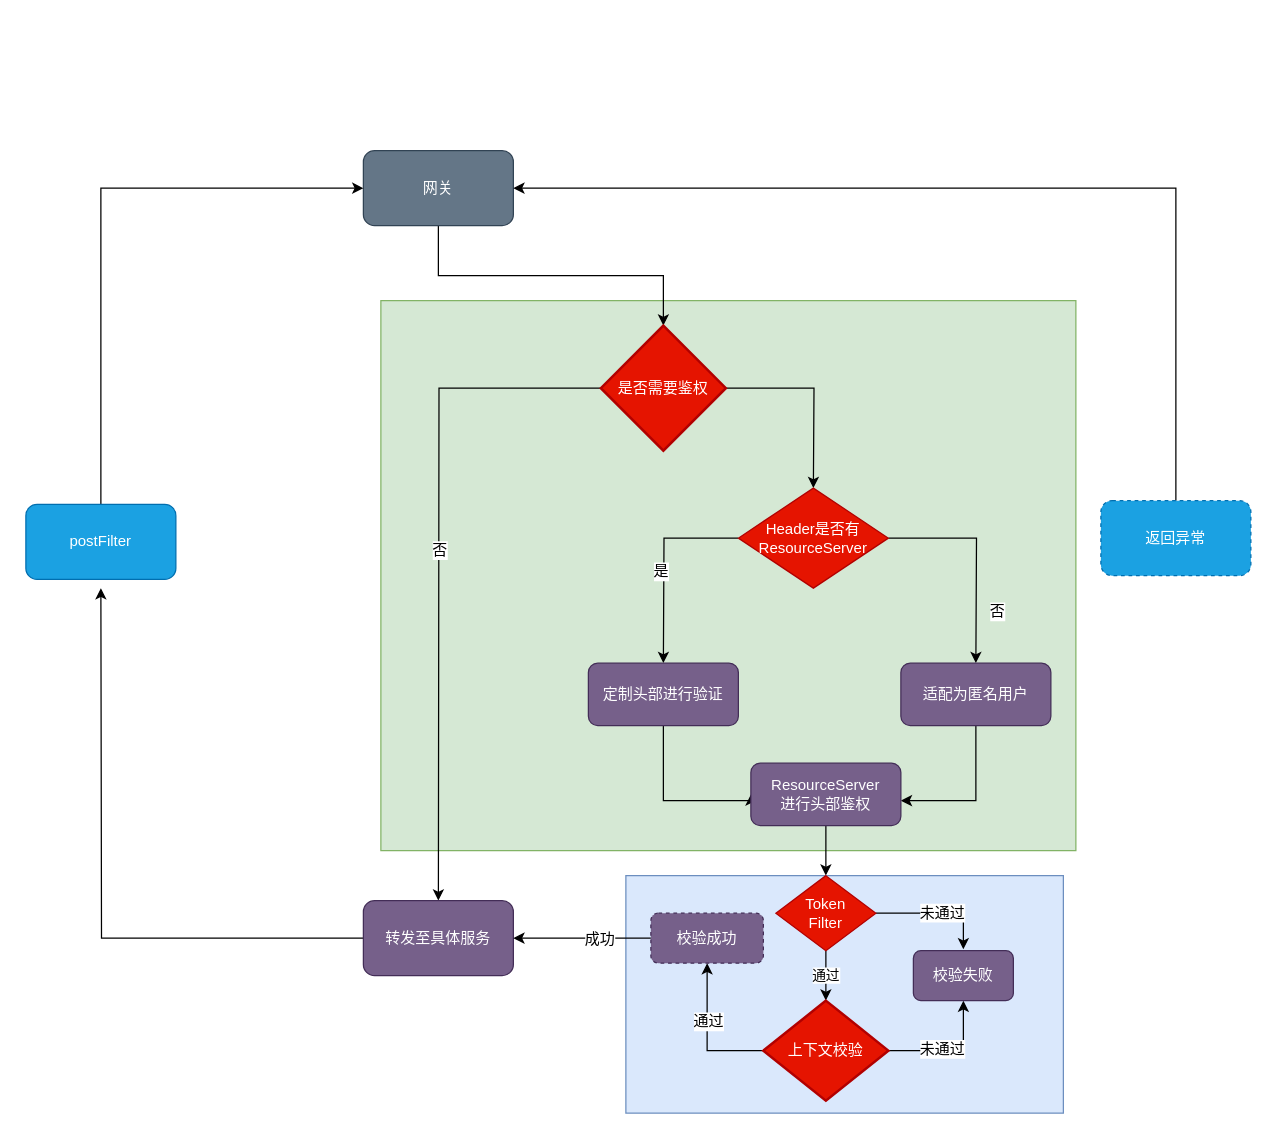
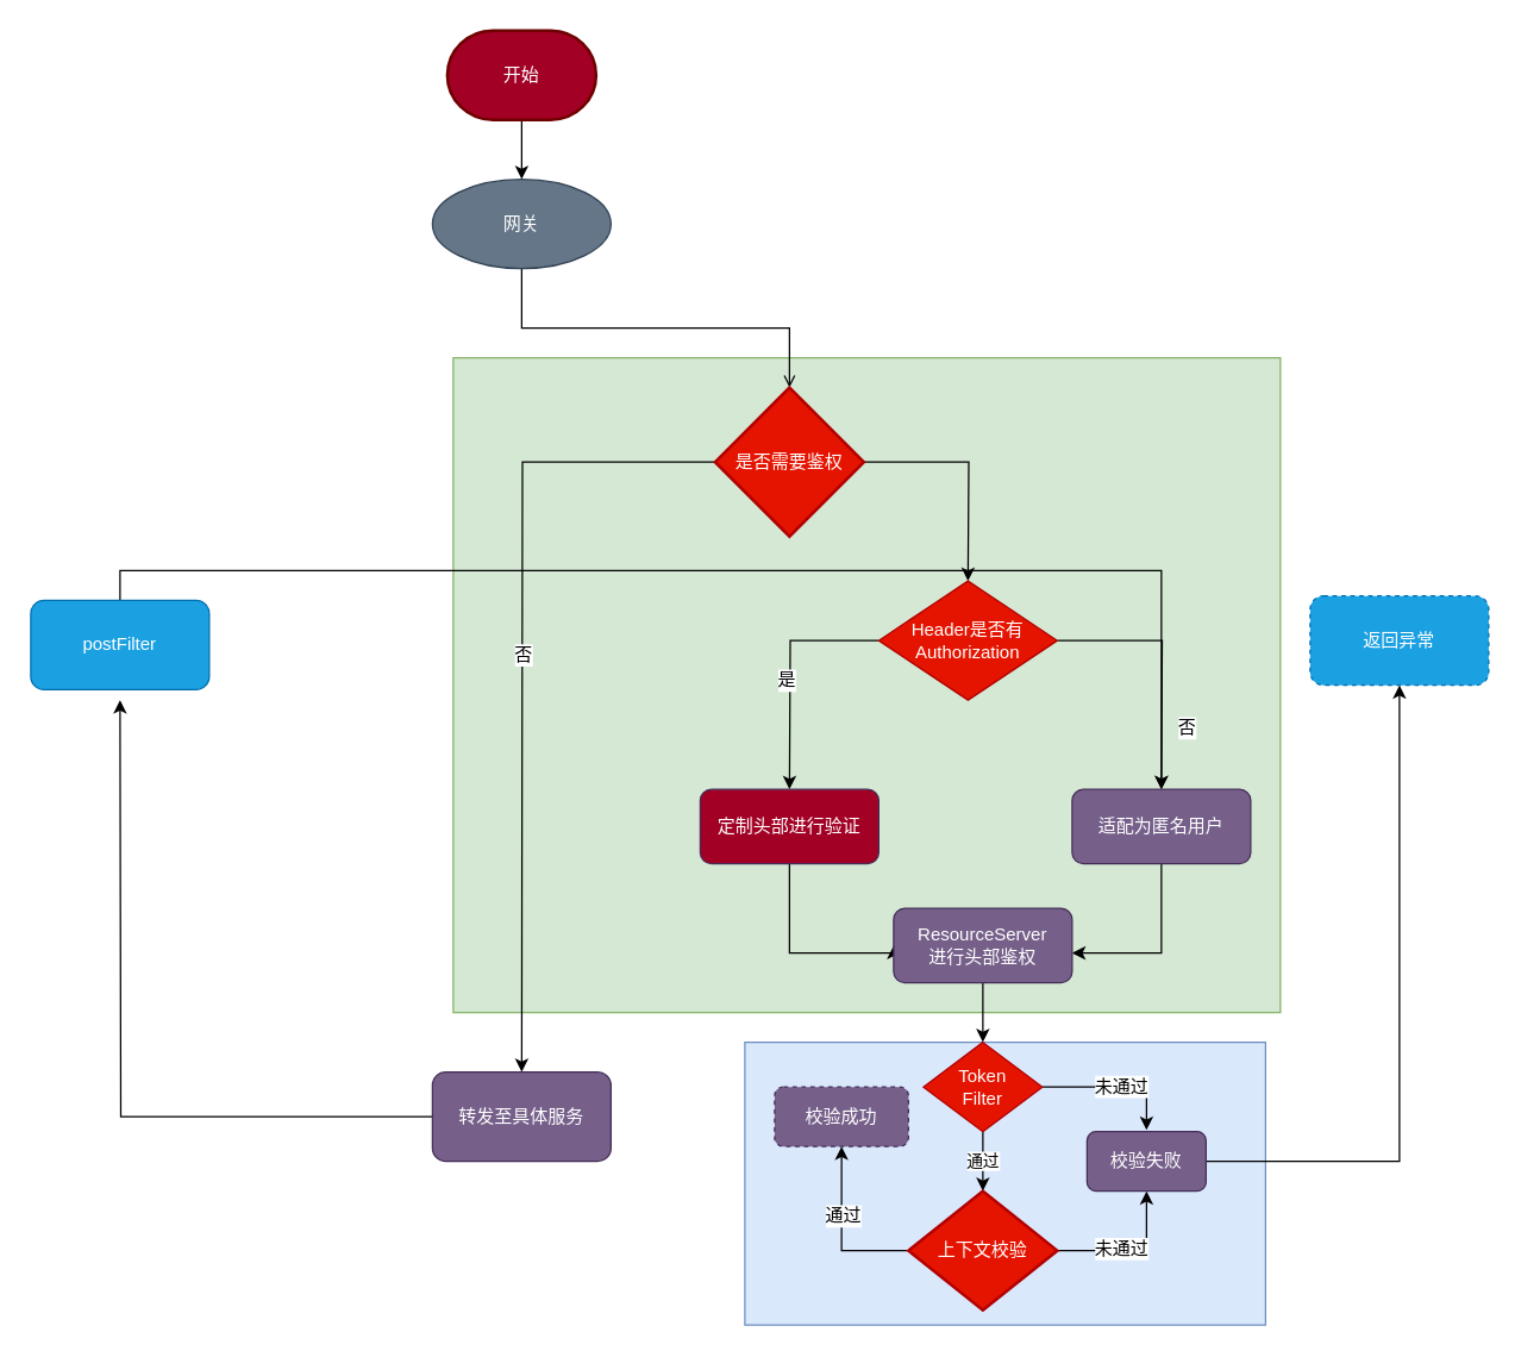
+ <mxCell id="5" value="开始" style="strokeWidth=2;html=1;shape=mxgraph.flowchart.terminator;whiteSpace=wrap;fillColor=#a20025;strokeColor=#6F0000;fontColor=#ffffff;" parent="1" vertex="1"><mxGeometry x="300" y="20" width="100" height="60" as="geometry" /></mxCell>
+ <mxCell id="4" style="edgeStyle=orthogonalEdgeStyle;rounded=0;orthogonalLoop=1;jettySize=auto;html=1;entryX=0.5;entryY=0;entryDx=0;entryDy=0;" parent="1" source="5" target="7" edge="1"><mxGeometry relative="1" as="geometry" /></mxCell>
- <mxCell id="7" value="网关" style="rounded=1;whiteSpace=wrap;html=1;fillColor=#647687;strokeColor=#314354;fontColor=#ffffff;" parent="1" vertex="1"><mxGeometry x="290" y="120" width="120" height="60" as="geometry" /></mxCell>
+ <mxCell id="7" value="网关" style="ellipse;whiteSpace=wrap;html=1;fillColor=#647687;strokeColor=#314354;fontColor=#ffffff;" parent="1" vertex="1"><mxGeometry x="290" y="120" width="120" height="60" as="geometry" /></mxCell>
- <mxCell id="31" style="edgeStyle=orthogonalEdgeStyle;rounded=0;orthogonalLoop=1;jettySize=auto;html=1;entryX=1;entryY=0.5;entryDx=0;entryDy=0;" parent="1" source="32" target="7" edge="1"><mxGeometry relative="1" as="geometry"><Array as="points"><mxPoint x="940" y="150" /></Array></mxGeometry></mxCell>
- <mxCell id="19" style="edgeStyle=orthogonalEdgeStyle;rounded=0;orthogonalLoop=1;jettySize=auto;html=1;exitX=0.5;exitY=0;exitDx=0;exitDy=0;entryX=0;entryY=0.5;entryDx=0;entryDy=0;" parent="1" source="20" target="7" edge="1"><mxGeometry relative="1" as="geometry" /></mxCell>
+ <mxCell id="19" style="edgeStyle=orthogonalEdgeStyle;rounded=0;orthogonalLoop=1;jettySize=auto;html=1;exitX=0.5;exitY=0;exitDx=0;exitDy=0;" parent="1" source="20" target="22" edge="1"><mxGeometry relative="1" as="geometry" /></mxCell>
- <mxCell id="6" style="edgeStyle=orthogonalEdgeStyle;rounded=0;orthogonalLoop=1;jettySize=auto;html=1;entryX=0.5;entryY=0;entryDx=0;entryDy=0;entryPerimeter=0;" parent="1" source="7" target="11" edge="1"><mxGeometry relative="1" as="geometry"><Array as="points"><mxPoint x="350" y="220" /><mxPoint x="530" y="220" /></Array></mxGeometry></mxCell>
+ <mxCell id="6" style="edgeStyle=orthogonalEdgeStyle;rounded=0;orthogonalLoop=1;jettySize=auto;html=1;entryX=0.5;entryY=0;entryDx=0;entryDy=0;entryPerimeter=0;endArrow=open;" parent="1" source="7" target="11" edge="1"><mxGeometry relative="1" as="geometry"><Array as="points"><mxPoint x="350" y="220" /><mxPoint x="530" y="220" /></Array></mxGeometry></mxCell>
- <mxCell id="16" value="Header是否有&lt;br&gt;ResourceServer&lt;br&gt;" style="rhombus;whiteSpace=wrap;html=1;fillColor=#e51400;strokeColor=#B20000;fontColor=#ffffff;" parent="1" vertex="1"><mxGeometry x="590" y="390" width="120" height="80" as="geometry" /></mxCell>
+ <mxCell id="16" value="Header是否有&lt;br&gt;Authorization&lt;br&gt;" style="rhombus;whiteSpace=wrap;html=1;fillColor=#e51400;strokeColor=#B20000;fontColor=#ffffff;" parent="1" vertex="1"><mxGeometry x="590" y="390" width="120" height="80" as="geometry" /></mxCell>
- <mxCell id="24" value="定制头部进行验证" style="rounded=1;whiteSpace=wrap;html=1;fillColor=#76608a;strokeColor=#432D57;fontColor=#ffffff;" parent="1" vertex="1"><mxGeometry x="470" y="530" width="120" height="50" as="geometry" /></mxCell>
+ <mxCell id="24" value="定制头部进行验证" style="rounded=1;whiteSpace=wrap;html=1;fillColor=#a20025;strokeColor=#432D57;fontColor=#ffffff;" parent="1" vertex="1"><mxGeometry x="470" y="530" width="120" height="50" as="geometry" /></mxCell>
+ <mxCell id="38" style="edgeStyle=orthogonalEdgeStyle;rounded=0;orthogonalLoop=1;jettySize=auto;html=1;entryX=0.5;entryY=1;entryDx=0;entryDy=0;" parent="1" source="39" target="32" edge="1"><mxGeometry relative="1" as="geometry" /></mxCell>
- <mxCell id="40" style="edgeStyle=orthogonalEdgeStyle;rounded=0;orthogonalLoop=1;jettySize=auto;html=1;entryX=1;entryY=0.5;entryDx=0;entryDy=0;" parent="1" source="42" target="18" edge="1"><mxGeometry relative="1" as="geometry" /></mxCell>
- <mxCell id="41" value="成功" style="text;html=1;resizable=0;points=[];align=center;verticalAlign=middle;labelBackgroundColor=#ffffff;" parent="40" vertex="1" connectable="0"><mxGeometry x="-0.236" relative="1" as="geometry"><mxPoint as="offset" /></mxGeometry></mxCell>
